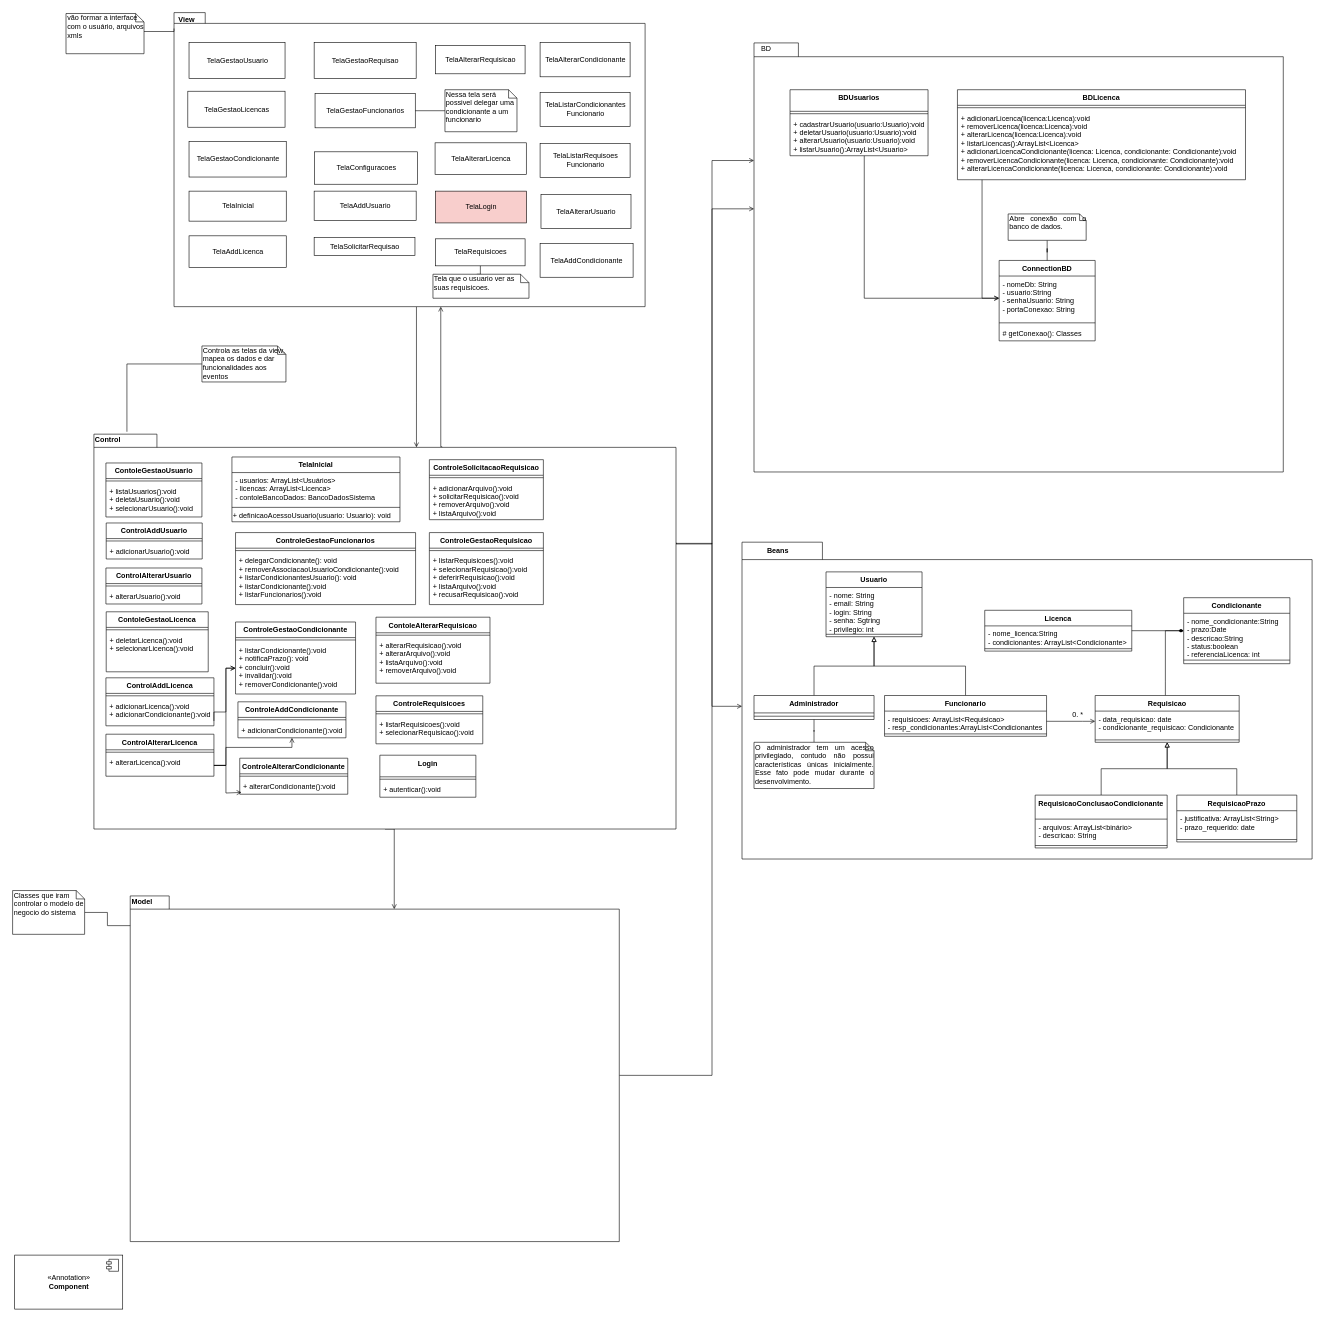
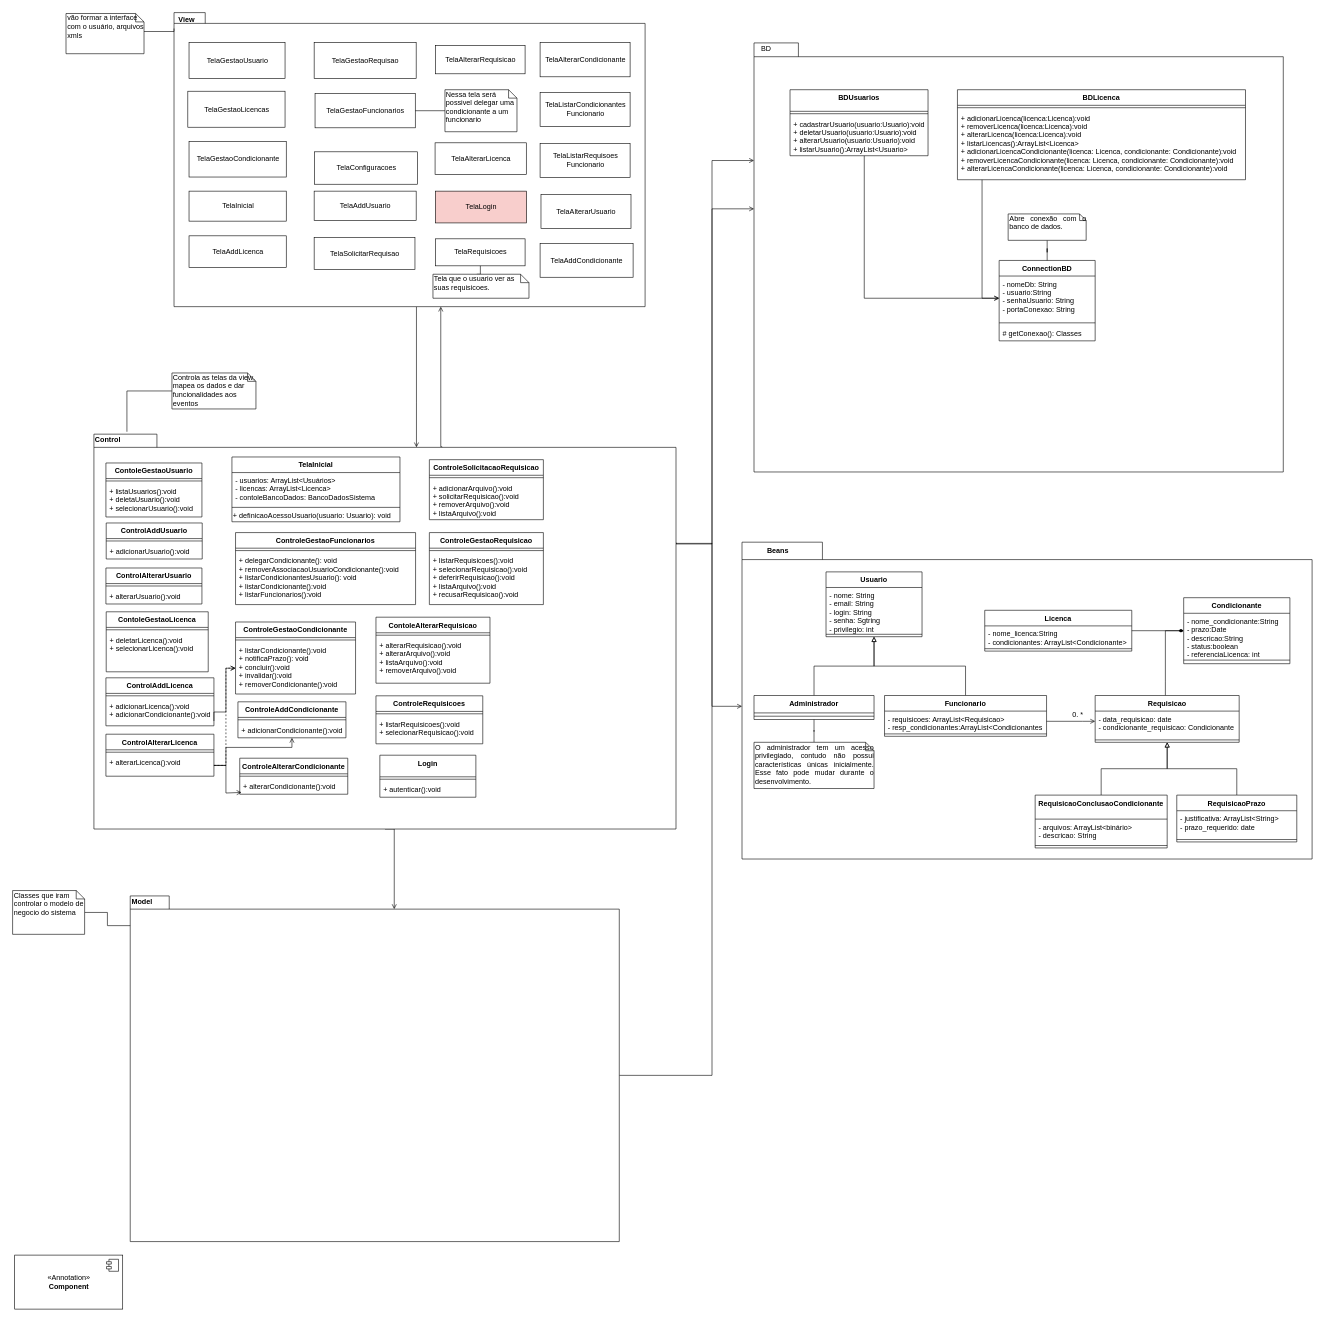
- <mxCell id="77" value="TelaSolicitarRequisao" style="html=1;" parent="1" vertex="1"><mxGeometry x="523" y="395.5" width="168" height="30" as="geometry" /></mxCell>
+ <mxCell id="77" value="TelaSolicitarRequisao" style="html=1;" parent="1" vertex="1"><mxGeometry x="523" y="395.5" width="168" height="53" as="geometry" /></mxCell>
- <mxCell id="64" value="Controla as telas da view, mapea os dados e dar funcionalidades aos eventos" style="shape=note;whiteSpace=wrap;html=1;size=14;verticalAlign=top;align=left;spacingTop=-6;" parent="1" vertex="1"><mxGeometry x="336" y="576" width="140" height="60" as="geometry" /></mxCell>
+ <mxCell id="64" value="Controla as telas da view, mapea os dados e dar funcionalidades aos eventos" style="shape=note;whiteSpace=wrap;html=1;size=14;verticalAlign=top;align=left;spacingTop=-6;" parent="1" vertex="1"><mxGeometry x="286" y="621" width="140" height="60" as="geometry" /></mxCell>
- <mxCell id="117" style="edgeStyle=orthogonalEdgeStyle;rounded=0;orthogonalLoop=1;jettySize=auto;html=1;exitX=1;exitY=0.5;exitDx=0;exitDy=0;entryX=0;entryY=0.5;entryDx=0;entryDy=0;startArrow=none;startFill=0;endArrow=open;endFill=0;" parent="1" source="98" target="109" edge="1"><mxGeometry relative="1" as="geometry"><Array as="points"><mxPoint x="376" y="1275" /><mxPoint x="376" y="1113" /></Array></mxGeometry></mxCell>
+ <mxCell id="117" style="edgeStyle=orthogonalEdgeStyle;rounded=0;orthogonalLoop=1;jettySize=auto;html=1;exitX=1;exitY=0.5;exitDx=0;exitDy=0;entryX=0;entryY=0.5;entryDx=0;entryDy=0;startArrow=none;startFill=0;endArrow=open;endFill=0;dashed=1;" parent="1" source="98" target="109" edge="1"><mxGeometry relative="1" as="geometry"><Array as="points"><mxPoint x="376" y="1275" /><mxPoint x="376" y="1113" /></Array></mxGeometry></mxCell>
